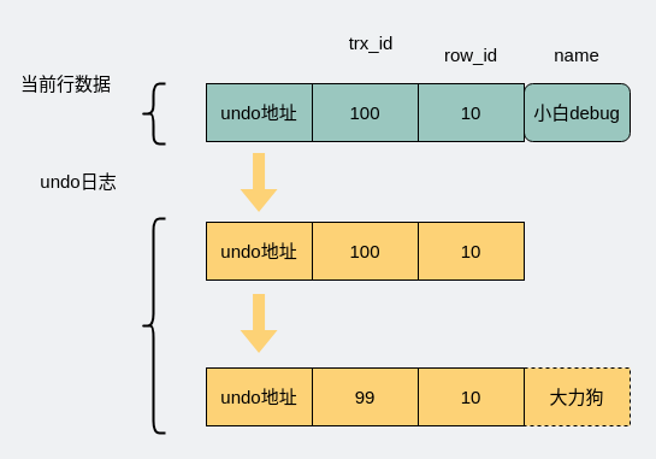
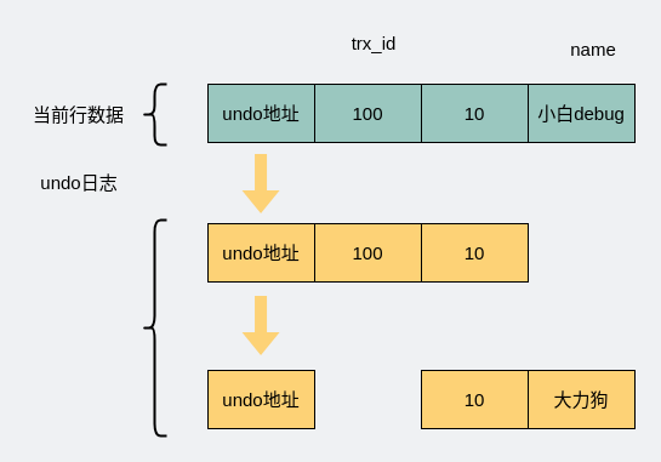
- <mxCell id="21" value="&lt;font color=&quot;#000000&quot;&gt;row_id&lt;/font&gt;" style="text;html=1;strokeColor=none;fillColor=none;align=center;verticalAlign=middle;whiteSpace=wrap;rounded=0;fontSize=15;fontColor=#FFFFFF;" parent="1" vertex="1"><mxGeometry x="361" y="30" width="60" height="30" as="geometry" /></mxCell>
- <mxCell id="20" value="&lt;font color=&quot;#000000&quot;&gt;name&lt;/font&gt;" style="text;html=1;strokeColor=none;fillColor=none;align=center;verticalAlign=middle;whiteSpace=wrap;rounded=0;fontSize=15;fontColor=#FFFFFF;" parent="1" vertex="1"><mxGeometry x="449" y="30" width="60" height="30" as="geometry" /></mxCell>
+ <mxCell id="20" value="&lt;font color=&quot;#000000&quot;&gt;name&lt;/font&gt;" style="text;html=1;strokeColor=none;fillColor=none;align=center;verticalAlign=middle;whiteSpace=wrap;rounded=0;fontSize=15;fontColor=#FFFFFF;" parent="1" vertex="1"><mxGeometry x="459" y="25" width="60" height="30" as="geometry" /></mxCell>
- <mxCell id="2" value="&lt;font style=&quot;font-size: 15px&quot;&gt;当前行数据&lt;/font&gt;" style="text;html=1;strokeColor=none;fillColor=none;align=center;verticalAlign=middle;whiteSpace=wrap;rounded=0;" parent="1" vertex="1"><mxGeometry x="10" y="54" width="89" height="30" as="geometry" /></mxCell>
+ <mxCell id="2" value="&lt;font style=&quot;font-size: 15px&quot;&gt;当前行数据&lt;/font&gt;" style="text;html=1;strokeColor=none;fillColor=none;align=center;verticalAlign=middle;whiteSpace=wrap;rounded=0;" parent="1" vertex="1"><mxGeometry x="20" y="79" width="89" height="30" as="geometry" /></mxCell>
- <mxCell id="4" value="&lt;font style=&quot;font-size: 15px;&quot;&gt;小白debug&lt;/font&gt;" style="whiteSpace=wrap;html=1;fillColor=#9AC7BF;gradientColor=none;fontSize=15;rounded=1;" parent="1" vertex="1"><mxGeometry x="435" y="69" width="88" height="48" as="geometry" /></mxCell>
+ <mxCell id="4" value="&lt;font style=&quot;font-size: 15px;&quot;&gt;小白debug&lt;/font&gt;" style="rounded=0;whiteSpace=wrap;html=1;fillColor=#9AC7BF;gradientColor=none;fontSize=15;" parent="1" vertex="1"><mxGeometry x="435" y="69" width="88" height="48" as="geometry" /></mxCell>
- <mxCell id="13" value="99" style="rounded=0;whiteSpace=wrap;html=1;fillColor=#FDD276;gradientColor=none;fontSize=15;" parent="1" vertex="1"><mxGeometry x="259" y="305" width="88" height="48" as="geometry" /></mxCell>
- <mxCell id="11" value="大力狗" style="rounded=0;whiteSpace=wrap;html=1;fillColor=#FDD276;gradientColor=none;fontSize=15;dashed=1;" parent="1" vertex="1"><mxGeometry x="435" y="305" width="88" height="48" as="geometry" /></mxCell>
+ <mxCell id="11" value="大力狗" style="rounded=0;whiteSpace=wrap;html=1;fillColor=#FDD276;gradientColor=none;fontSize=15;" parent="1" vertex="1"><mxGeometry x="435" y="305" width="88" height="48" as="geometry" /></mxCell>
